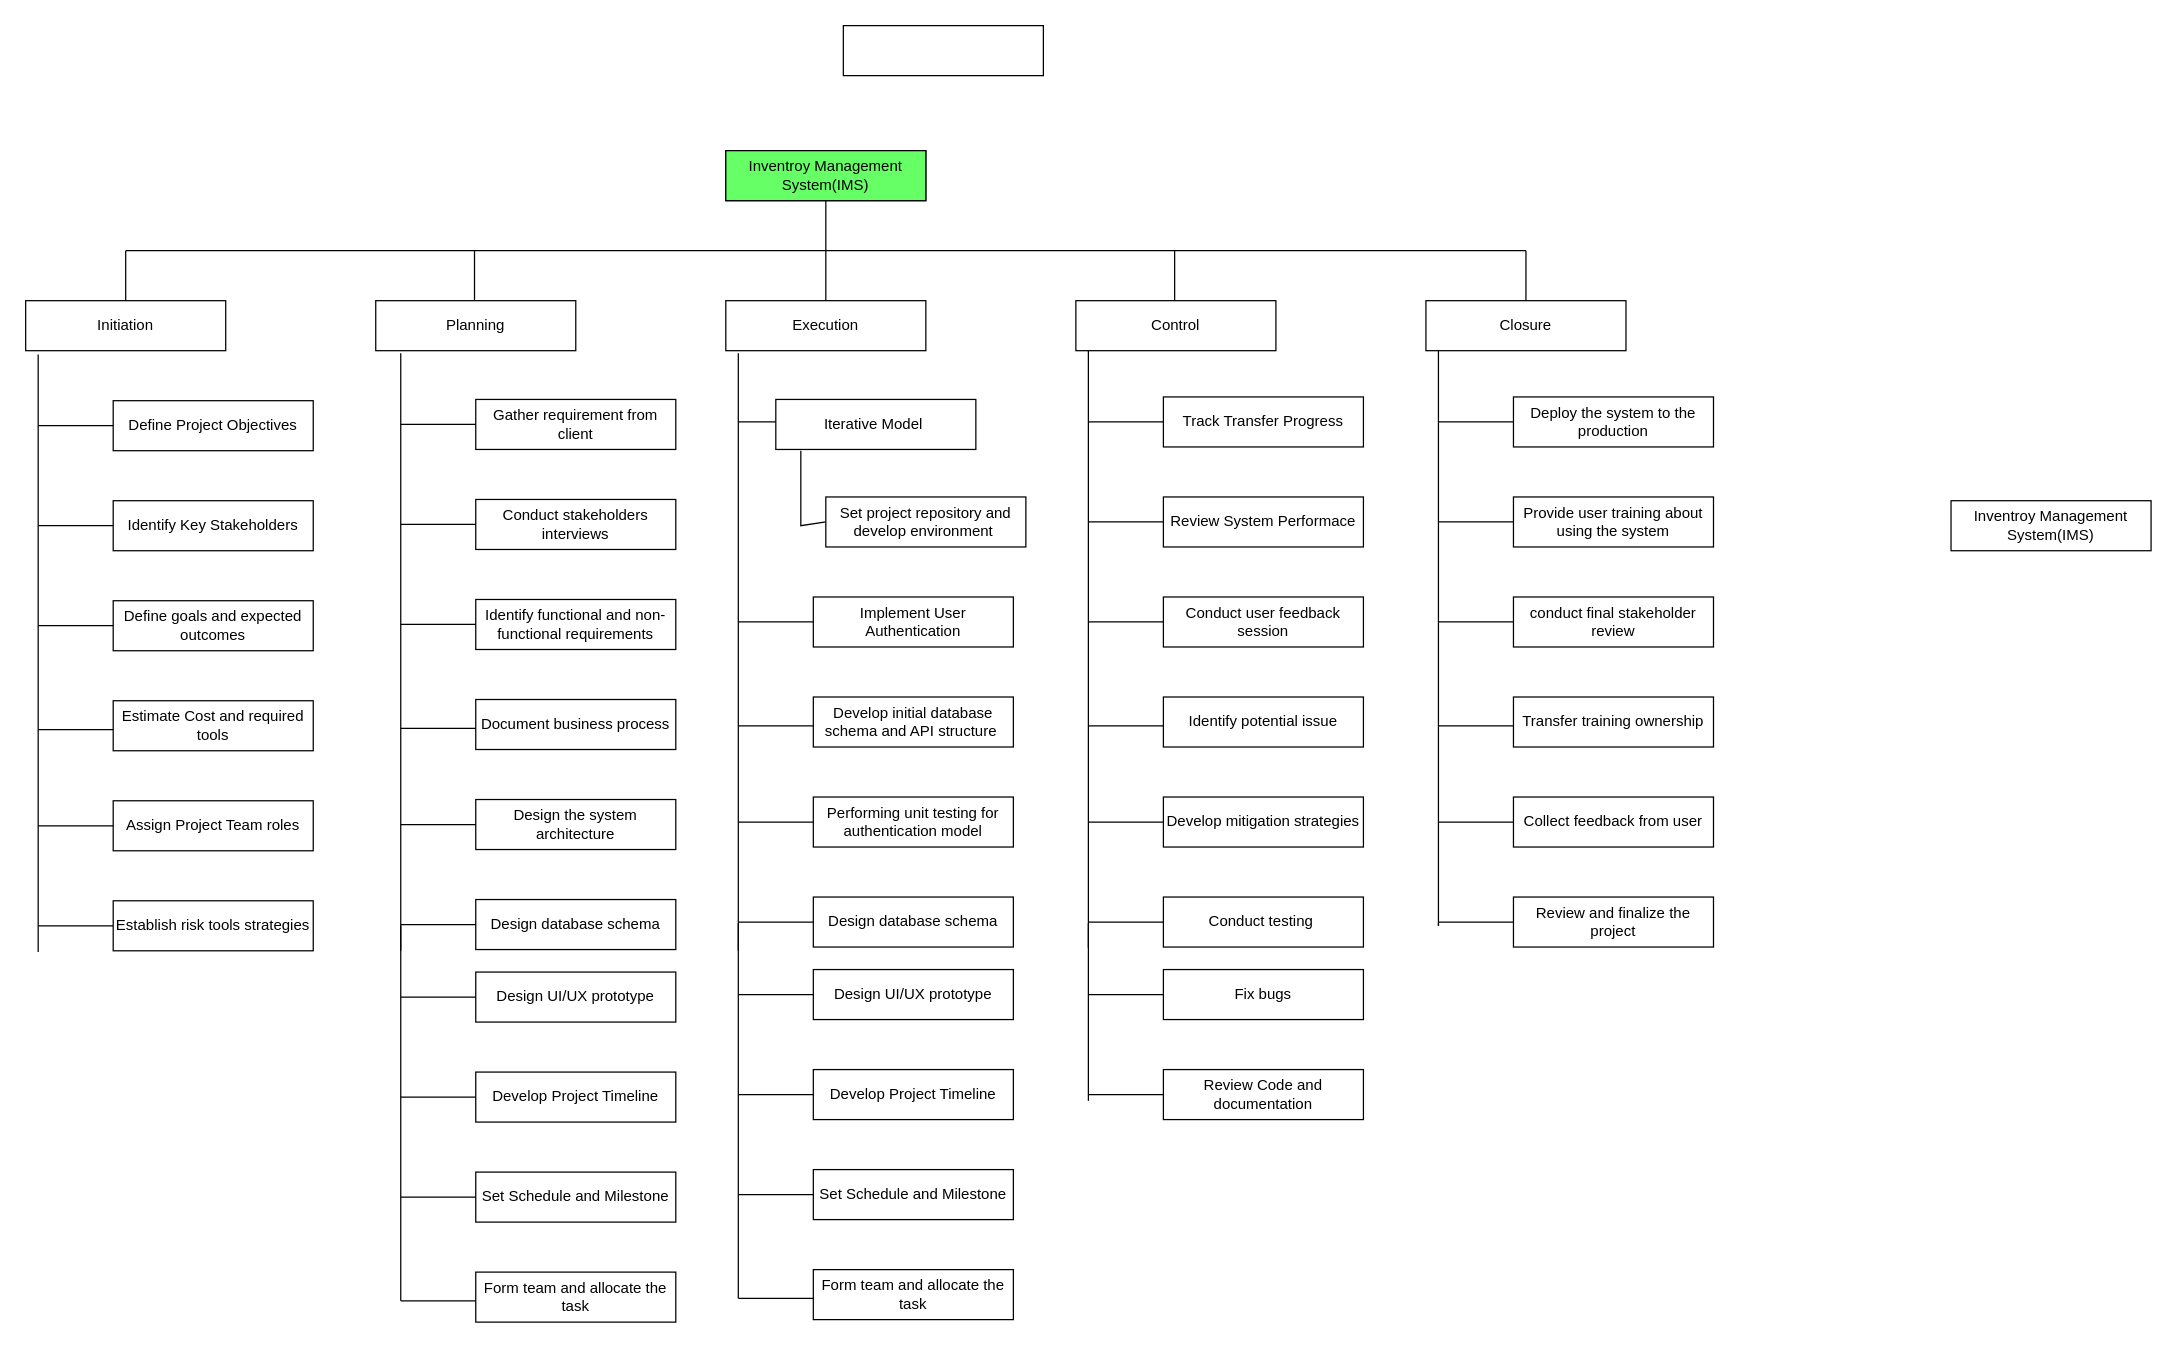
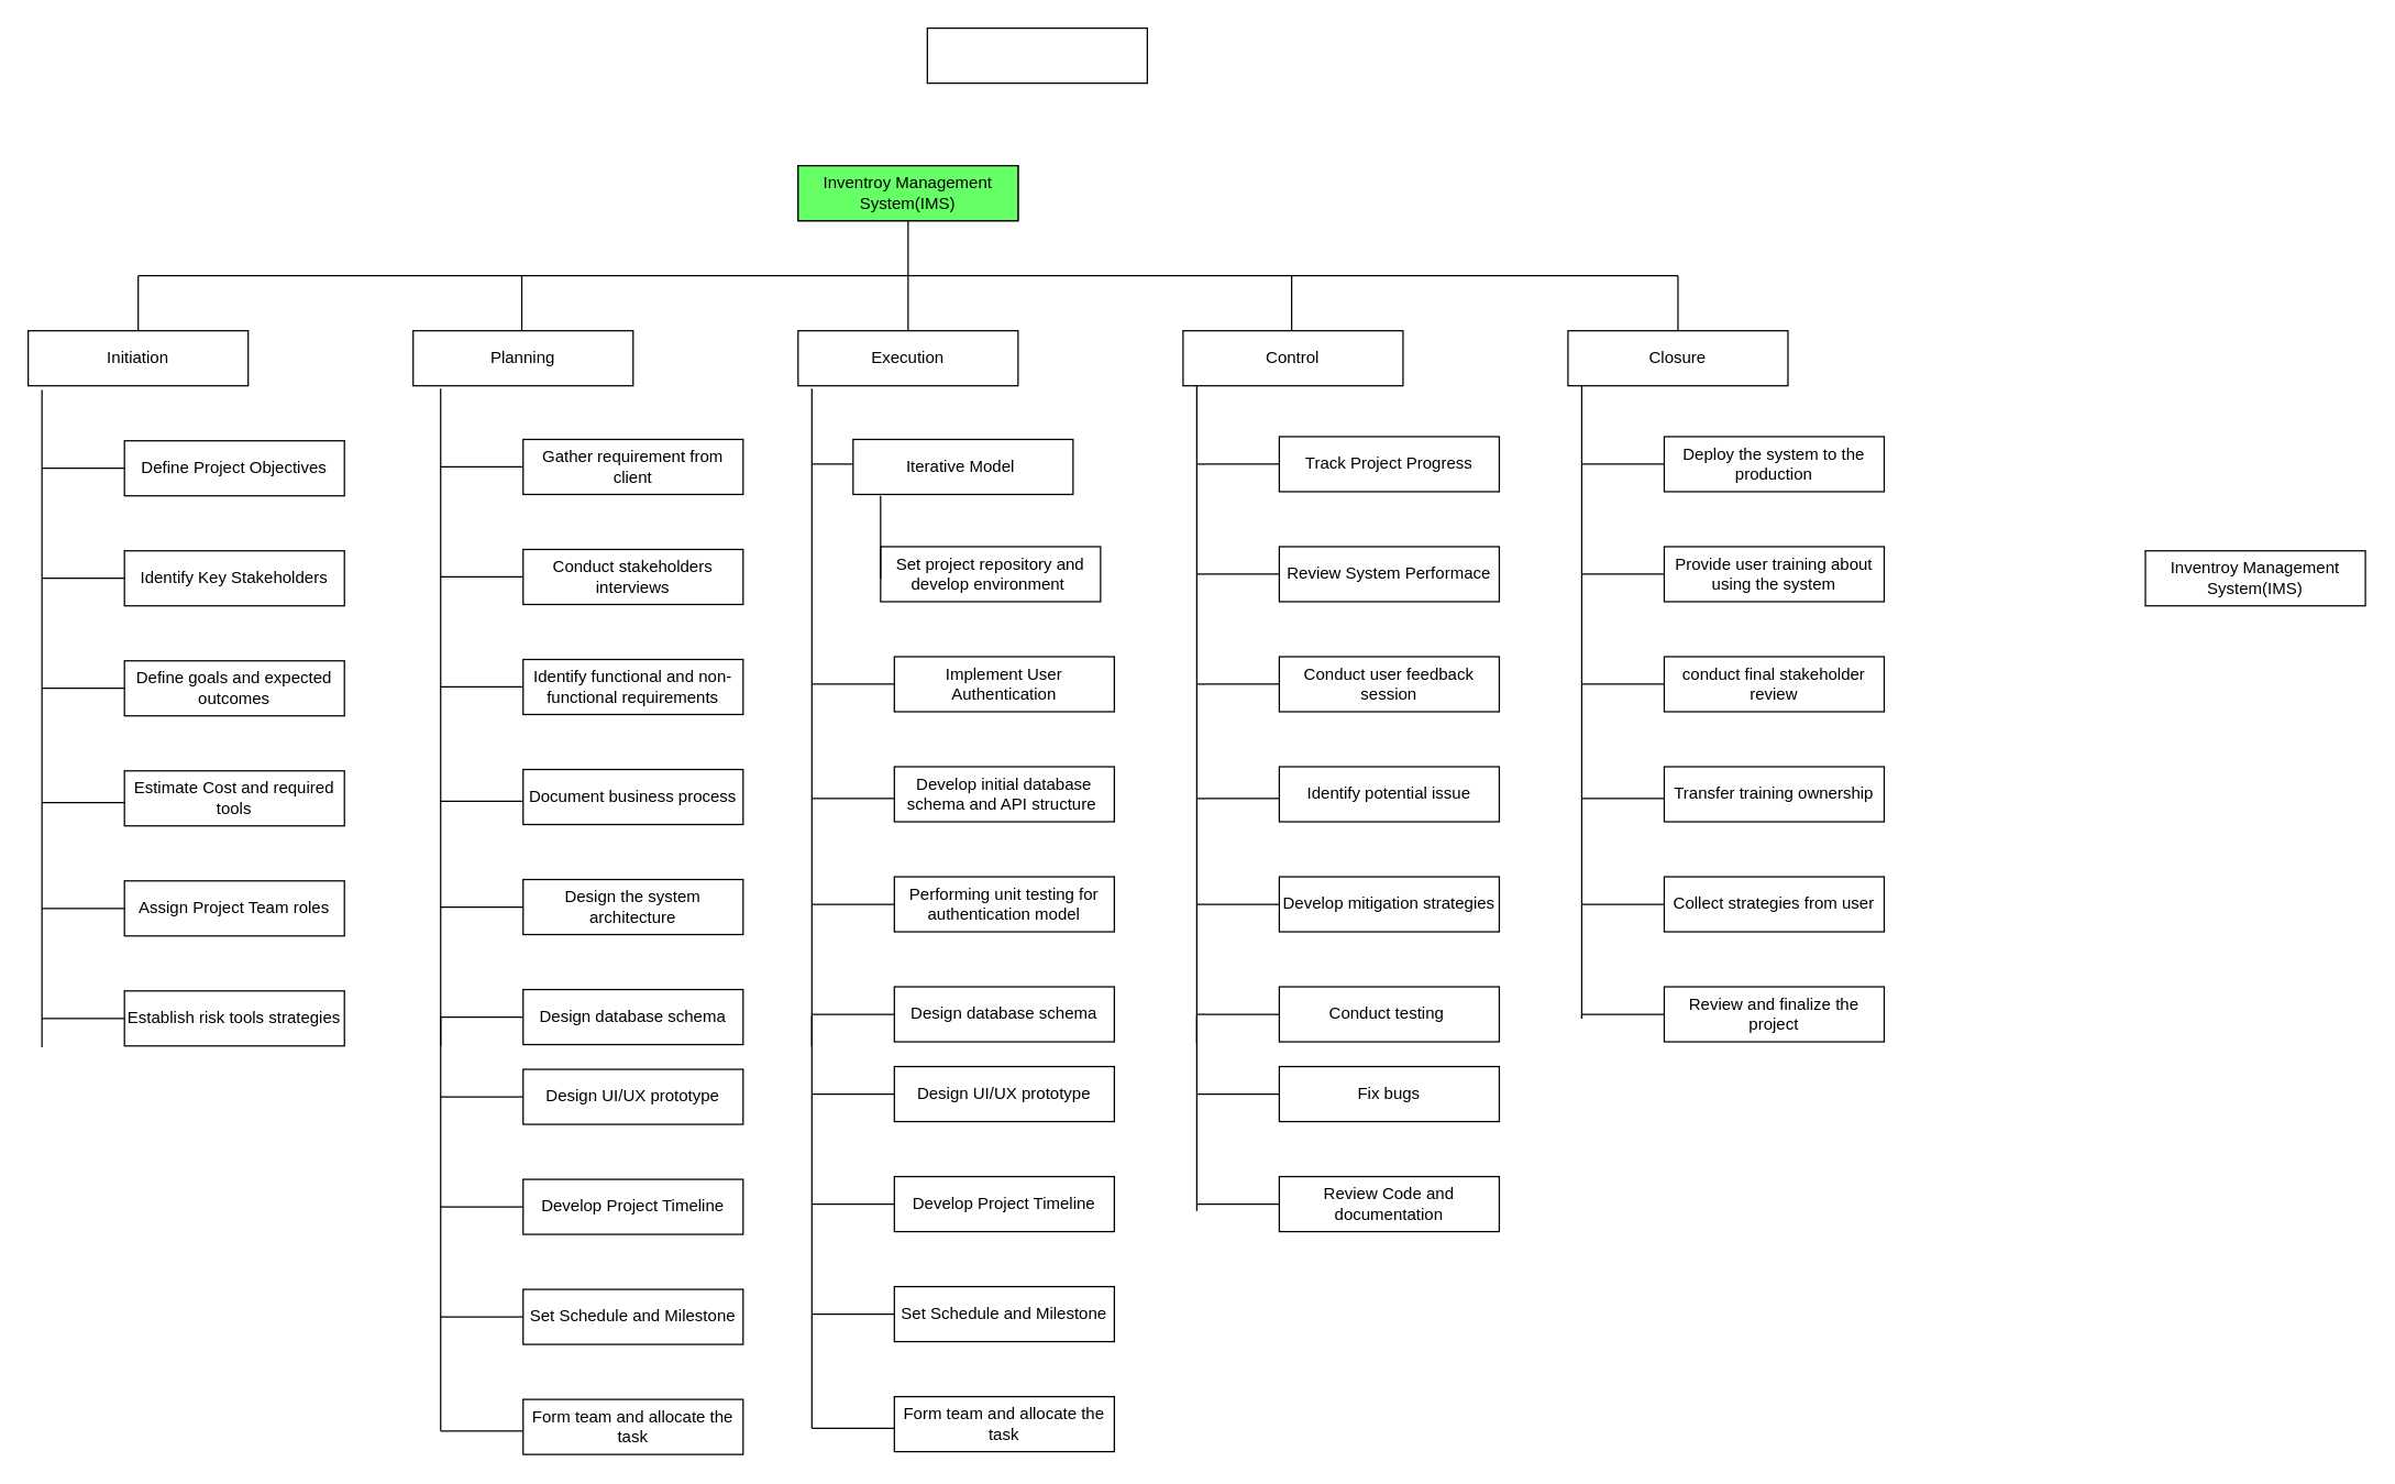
- <mxCell id="73" value="Track Transfer Progress" style="rounded=0;whiteSpace=wrap;html=1;" vertex="1" parent="1"><mxGeometry x="930" y="317" width="160" height="40" as="geometry" /></mxCell>
+ <mxCell id="73" value="Track Project Progress" style="rounded=0;whiteSpace=wrap;html=1;" vertex="1" parent="1"><mxGeometry x="930" y="317" width="160" height="40" as="geometry" /></mxCell>
- <mxCell id="52" value="Set project repository and develop environment&amp;nbsp;" style="rounded=0;whiteSpace=wrap;html=1;" vertex="1" parent="1"><mxGeometry x="660" y="397" width="160" height="40" as="geometry" /></mxCell>
+ <mxCell id="52" value="Set project repository and develop environment&amp;nbsp;" style="rounded=0;whiteSpace=wrap;html=1;" vertex="1" parent="1"><mxGeometry x="640" y="397" width="160" height="40" as="geometry" /></mxCell>
- <mxCell id="89" value="Collect feedback from user" style="rounded=0;whiteSpace=wrap;html=1;" vertex="1" parent="1"><mxGeometry x="1210" y="637" width="160" height="40" as="geometry" /></mxCell>
+ <mxCell id="89" value="Collect strategies from user" style="rounded=0;whiteSpace=wrap;html=1;" vertex="1" parent="1"><mxGeometry x="1210" y="637" width="160" height="40" as="geometry" /></mxCell>
